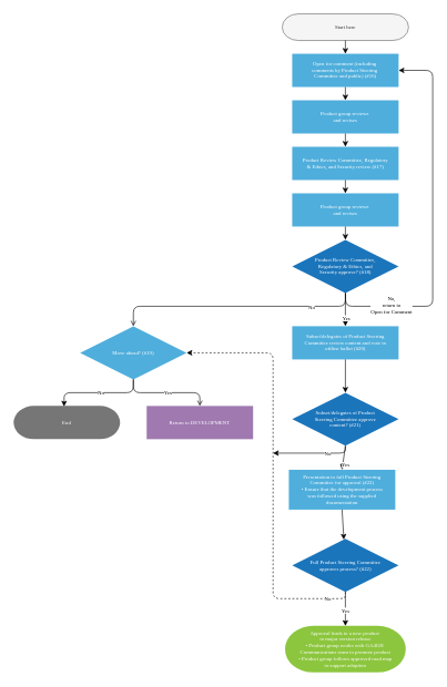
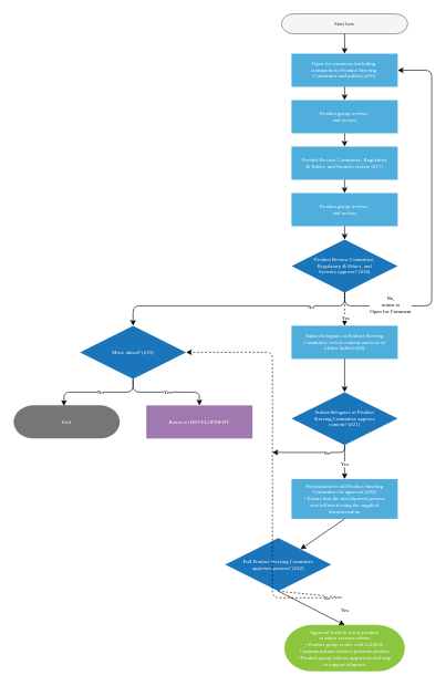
- <mxCell id="9" value="&lt;p style=&quot;line-height: 100%; font-size: 8px;&quot;&gt;Start here&lt;/p&gt;" style="rounded=1;whiteSpace=wrap;absoluteArcSize=0;arcSize=60;fontFamily=Figtree;fontSource=https%3A%2F%2Ffonts.googleapis.com%2Fcss%3Ffamily%3DFigtree;fontSize=8;html=1;fillColor=#f5f5f5;fontColor=#333333;strokeColor=#666666;" parent="1" vertex="1"><mxGeometry x="423.75" y="20" width="190" height="40" as="geometry" /></mxCell>
+ <mxCell id="9" value="&lt;p style=&quot;line-height: 100%; font-size: 8px;&quot;&gt;Start here&lt;/p&gt;" style="rounded=1;whiteSpace=wrap;absoluteArcSize=0;arcSize=60;fontFamily=Figtree;fontSource=https%3A%2F%2Ffonts.googleapis.com%2Fcss%3Ffamily%3DFigtree;fontSize=8;html=1;fillColor=#f5f5f5;fontColor=#333333;strokeColor=#666666;" parent="1" vertex="1"><mxGeometry x="423.75" y="20" width="190" height="30" as="geometry" /></mxCell>
- <mxCell id="21" value="" style="endArrow=classic;html=1;rounded=0;exitX=0.5;exitY=1;exitDx=0;exitDy=0;entryX=0.5;entryY=0;entryDx=0;entryDy=0;" parent="1" source="4" target="6" edge="1"><mxGeometry width="50" height="50" relative="1" as="geometry"><mxPoint x="440" y="430" as="sourcePoint" /><mxPoint x="490" y="380" as="targetPoint" /></mxGeometry></mxCell>
+ <mxCell id="21" value="" style="endArrow=classic;html=1;rounded=0;exitX=0.5;exitY=1;exitDx=0;exitDy=0;entryX=0.5;entryY=0;entryDx=0;entryDy=0;dashed=1;" parent="1" source="4" target="6" edge="1"><mxGeometry width="50" height="50" relative="1" as="geometry"><mxPoint x="440" y="430" as="sourcePoint" /><mxPoint x="490" y="380" as="targetPoint" /></mxGeometry></mxCell>
- <mxCell id="22" value="" style="endArrow=open;html=1;rounded=1;exitX=0.5;exitY=1;exitDx=0;exitDy=0;entryX=0.5;entryY=0;entryDx=0;entryDy=0;curved=0;" parent="1" source="4" target="5" edge="1"><mxGeometry width="50" height="50" relative="1" as="geometry"><mxPoint x="440" y="430" as="sourcePoint" /><mxPoint x="490" y="380" as="targetPoint" /><Array as="points"><mxPoint x="519" y="460" /><mxPoint x="200" y="460" /></Array></mxGeometry></mxCell>
+ <mxCell id="22" value="" style="endArrow=classic;html=1;rounded=1;exitX=0.5;exitY=1;exitDx=0;exitDy=0;entryX=0.5;entryY=0;entryDx=0;entryDy=0;curved=0;" parent="1" source="4" target="5" edge="1"><mxGeometry width="50" height="50" relative="1" as="geometry"><mxPoint x="440" y="430" as="sourcePoint" /><mxPoint x="490" y="380" as="targetPoint" /><Array as="points"><mxPoint x="519" y="460" /><mxPoint x="200" y="460" /></Array></mxGeometry></mxCell>
- <mxCell id="5" value="&lt;span style=&quot;color: rgb(255, 255, 255); font-size: 8px; background-color: initial;&quot;&gt;Move ahead? (#19)&lt;/span&gt;" style="rhombus;whiteSpace=wrap;html=1;strokeColor=none;fillColor=#4faedc;fontFamily=Figtree;fontSource=https%3A%2F%2Ffonts.googleapis.com%2Fcss%3Ffamily%3DFigtree;fontSize=8;" parent="1" vertex="1"><mxGeometry x="120" y="490" width="160" height="80" as="geometry" /></mxCell>
+ <mxCell id="5" value="&lt;span style=&quot;color: rgb(255, 255, 255); font-size: 8px; background-color: initial;&quot;&gt;Move ahead? (#19)&lt;/span&gt;" style="rhombus;whiteSpace=wrap;html=1;strokeColor=none;fillColor=#1b75bb;fontFamily=Figtree;fontSource=https%3A%2F%2Ffonts.googleapis.com%2Fcss%3Ffamily%3DFigtree;fontSize=8;" parent="1" vertex="1"><mxGeometry x="120" y="490" width="160" height="80" as="geometry" /></mxCell>
- <mxCell id="27" value="" style="endArrow=open;html=1;rounded=1;exitX=0.5;exitY=1;exitDx=0;exitDy=0;entryX=0.5;entryY=0;entryDx=0;entryDy=0;curved=0;" parent="1" source="5" target="2" edge="1"><mxGeometry width="50" height="50" relative="1" as="geometry"><mxPoint x="380" y="560" as="sourcePoint" /><mxPoint x="430" y="510" as="targetPoint" /><Array as="points"><mxPoint x="200" y="590" /><mxPoint x="300" y="590" /></Array></mxGeometry></mxCell>
+ <mxCell id="27" value="" style="endArrow=classic;html=1;rounded=1;exitX=0.5;exitY=1;exitDx=0;exitDy=0;entryX=0.5;entryY=0;entryDx=0;entryDy=0;curved=0;" parent="1" source="5" target="2" edge="1"><mxGeometry width="50" height="50" relative="1" as="geometry"><mxPoint x="380" y="560" as="sourcePoint" /><mxPoint x="430" y="510" as="targetPoint" /><Array as="points"><mxPoint x="200" y="590" /><mxPoint x="300" y="590" /></Array></mxGeometry></mxCell>
- <mxCell id="14" value="&lt;font color=&quot;#ffffff&quot;&gt;&lt;span style=&quot;caret-color: rgb(255, 255, 255);&quot;&gt;Presentation to full Product Steering&lt;/span&gt;&lt;/font&gt;&lt;div&gt;&lt;font color=&quot;#ffffff&quot;&gt;&lt;span style=&quot;caret-color: rgb(255, 255, 255);&quot;&gt;Committee for approval (#22)&lt;/span&gt;&lt;/font&gt;&lt;/div&gt;&lt;div&gt;&lt;font color=&quot;#ffffff&quot;&gt;&lt;span style=&quot;caret-color: rgb(255, 255, 255);&quot;&gt;• Ensure that the development process&lt;/span&gt;&lt;/font&gt;&lt;/div&gt;&lt;div&gt;&lt;font color=&quot;#ffffff&quot;&gt;&lt;span style=&quot;caret-color: rgb(255, 255, 255);&quot;&gt;was followed using the supplied&lt;/span&gt;&lt;/font&gt;&lt;/div&gt;&lt;div&gt;&lt;font color=&quot;#ffffff&quot;&gt;&lt;span style=&quot;caret-color: rgb(255, 255, 255);&quot;&gt;documentation&lt;/span&gt;&lt;/font&gt;&lt;/div&gt;" style="rounded=0;whiteSpace=wrap;html=1;strokeColor=none;fillColor=#4FAEDC;fontFamily=Figtree;fontSource=https%3A%2F%2Ffonts.googleapis.com%2Fcss%3Ffamily%3DFigtree;fontSize=8;" parent="1" vertex="1"><mxGeometry x="433.75" y="706" width="160" height="60" as="geometry" /></mxCell>
+ <mxCell id="14" value="&lt;font color=&quot;#ffffff&quot;&gt;&lt;span style=&quot;caret-color: rgb(255, 255, 255);&quot;&gt;Presentation to full Product Steering&lt;/span&gt;&lt;/font&gt;&lt;div&gt;&lt;font color=&quot;#ffffff&quot;&gt;&lt;span style=&quot;caret-color: rgb(255, 255, 255);&quot;&gt;Committee for approval (#22)&lt;/span&gt;&lt;/font&gt;&lt;/div&gt;&lt;div&gt;&lt;font color=&quot;#ffffff&quot;&gt;&lt;span style=&quot;caret-color: rgb(255, 255, 255);&quot;&gt;• Ensure that the development process&lt;/span&gt;&lt;/font&gt;&lt;/div&gt;&lt;div&gt;&lt;font color=&quot;#ffffff&quot;&gt;&lt;span style=&quot;caret-color: rgb(255, 255, 255);&quot;&gt;was followed using the supplied&lt;/span&gt;&lt;/font&gt;&lt;/div&gt;&lt;div&gt;&lt;font color=&quot;#ffffff&quot;&gt;&lt;span style=&quot;caret-color: rgb(255, 255, 255);&quot;&gt;documentation&lt;/span&gt;&lt;/font&gt;&lt;/div&gt;" style="rounded=0;whiteSpace=wrap;html=1;strokeColor=none;fillColor=#4FAEDC;fontFamily=Figtree;fontSource=https%3A%2F%2Ffonts.googleapis.com%2Fcss%3Ffamily%3DFigtree;fontSize=8;" parent="1" vertex="1"><mxGeometry x="438.75" y="721" width="160" height="60" as="geometry" /></mxCell>
- <mxCell id="15" value="&lt;font color=&quot;#ffffff&quot;&gt;&lt;span style=&quot;caret-color: rgb(255, 255, 255);&quot;&gt;Full Product Steering Committee&lt;/span&gt;&lt;/font&gt;&lt;div&gt;&lt;font color=&quot;#ffffff&quot;&gt;&lt;span style=&quot;caret-color: rgb(255, 255, 255);&quot;&gt;approves process? (#22)&lt;/span&gt;&lt;/font&gt;&lt;/div&gt;" style="rhombus;whiteSpace=wrap;html=1;strokeColor=none;fillColor=#1b75bb;fontFamily=Figtree;fontSource=https%3A%2F%2Ffonts.googleapis.com%2Fcss%3Ffamily%3DFigtree;fontSize=8;" parent="1" vertex="1"><mxGeometry x="438.75" y="810" width="160" height="80" as="geometry" /></mxCell>
+ <mxCell id="15" value="&lt;font color=&quot;#ffffff&quot;&gt;&lt;span style=&quot;caret-color: rgb(255, 255, 255);&quot;&gt;Full Product Steering Committee&lt;/span&gt;&lt;/font&gt;&lt;div&gt;&lt;font color=&quot;#ffffff&quot;&gt;&lt;span style=&quot;caret-color: rgb(255, 255, 255);&quot;&gt;approves process? (#22)&lt;/span&gt;&lt;/font&gt;&lt;/div&gt;" style="rhombus;whiteSpace=wrap;html=1;strokeColor=none;fillColor=#1b75bb;fontFamily=Figtree;fontSource=https%3A%2F%2Ffonts.googleapis.com%2Fcss%3Ffamily%3DFigtree;fontSize=8;" parent="1" vertex="1"><mxGeometry x="338.75" y="810" width="160" height="80" as="geometry" /></mxCell>
